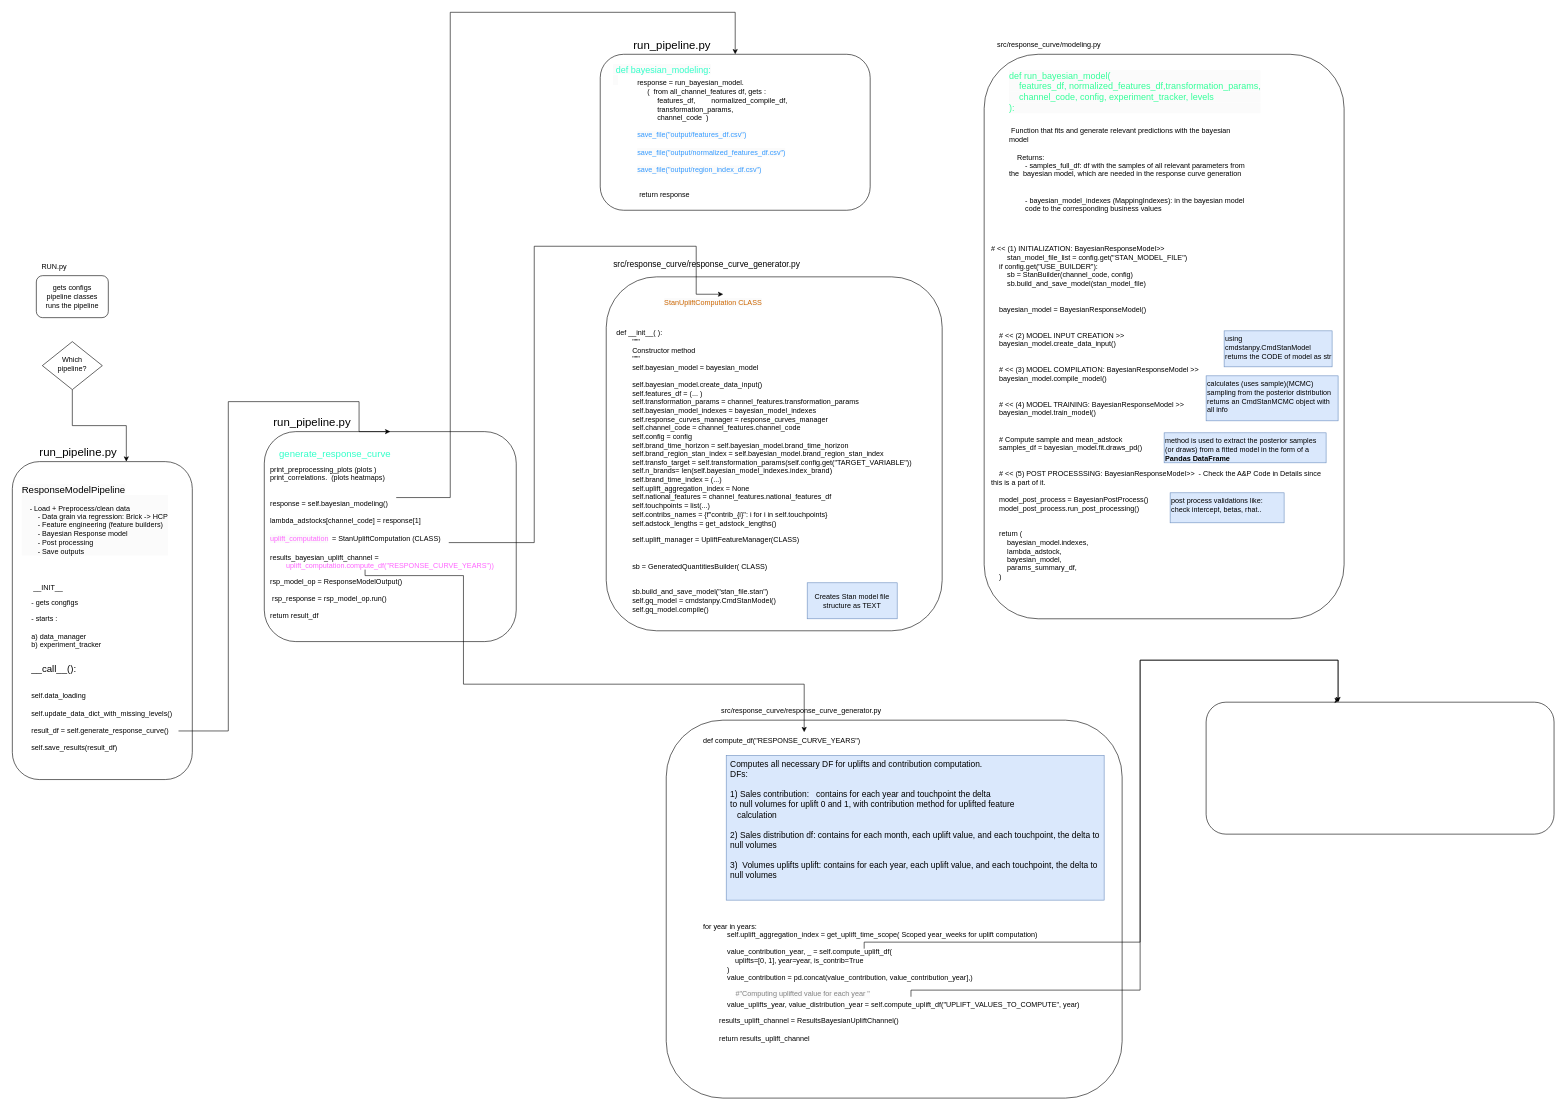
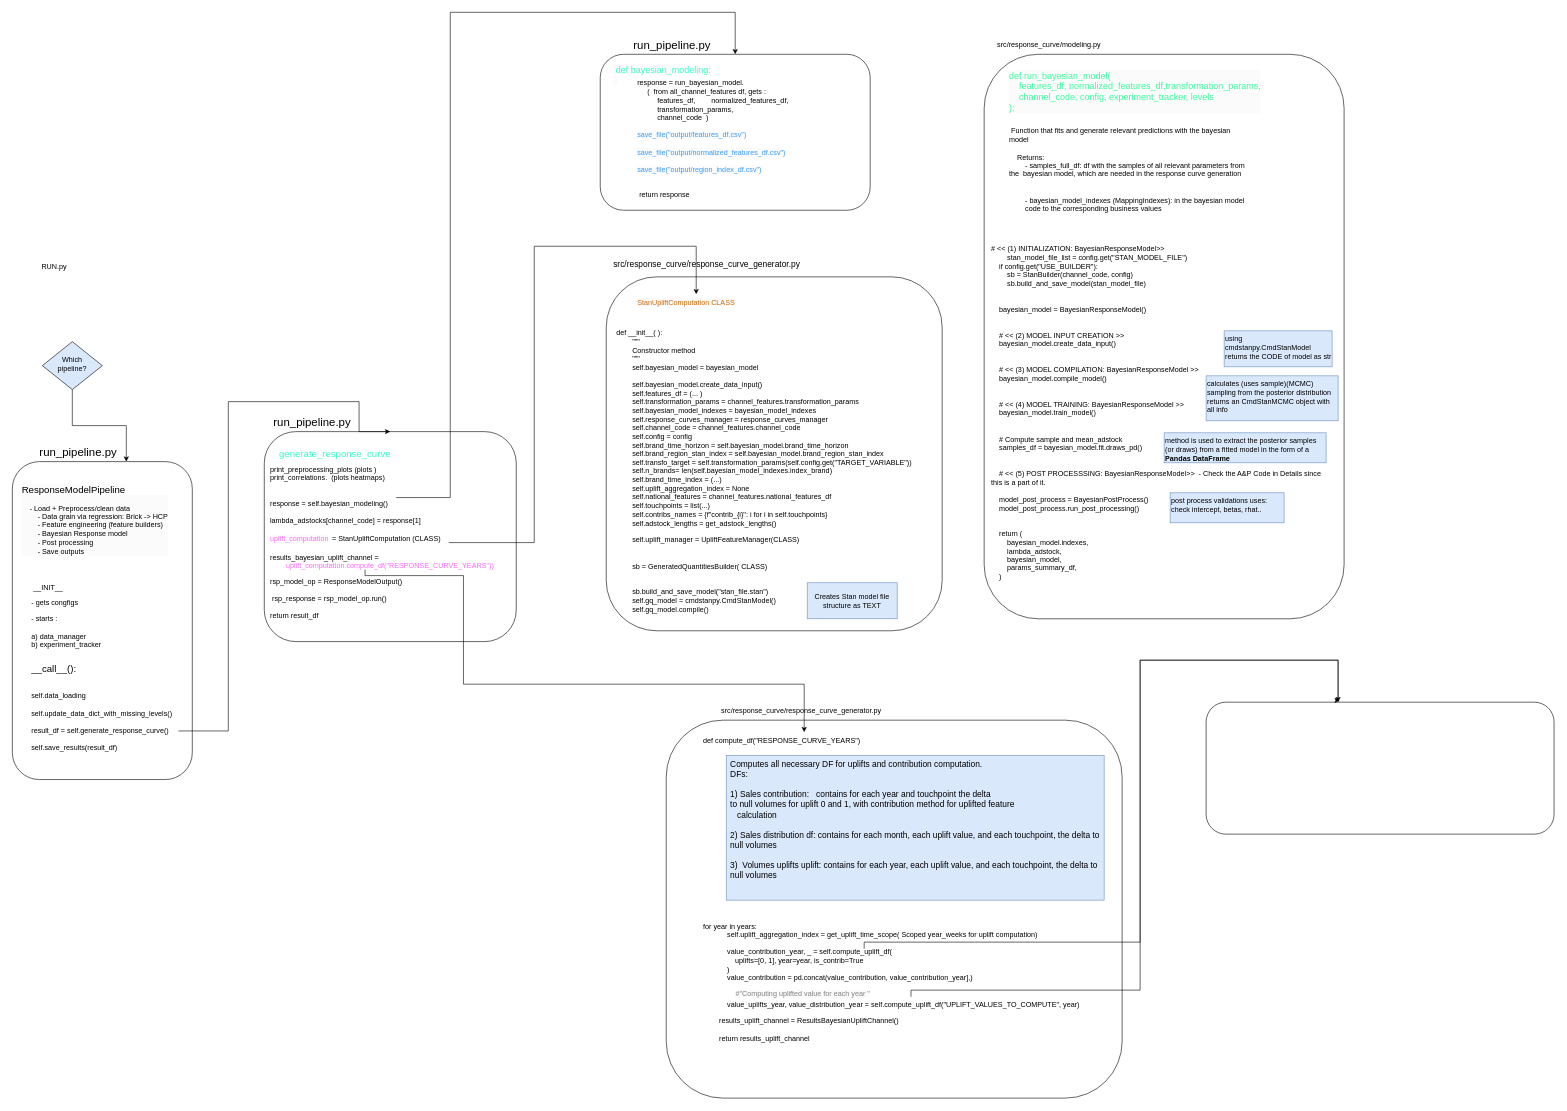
- <mxCell id="20" value="  &#10;response = run_bayesian_model. &#10;     (  from all_channel_features df, gets :&#10;          features_df,        normalized_compile_df,&#10;          transformation_params,&#10;          channel_code  )&#10;&#10;&#10;&#10;&#10;&#10;&#10;&#10;     &#10; return response" style="text;whiteSpace=wrap;" parent="1" vertex="1"><mxGeometry x="1060" y="110" width="380" height="240" as="geometry" /></mxCell>
+ <mxCell id="20" value="  &#10;response = run_bayesian_model. &#10;     (  from all_channel_features df, gets :&#10;          features_df,        normalized_features_df,&#10;          transformation_params,&#10;          channel_code  )&#10;&#10;&#10;&#10;&#10;&#10;&#10;&#10;     &#10; return response" style="text;whiteSpace=wrap;" parent="1" vertex="1"><mxGeometry x="1060" y="110" width="380" height="240" as="geometry" /></mxCell>
- <mxCell id="5" value="gets configs&lt;div&gt;pipeline classes&lt;/div&gt;&lt;div&gt;runs the pipeline&lt;/div&gt;" style="rounded=1;whiteSpace=wrap;html=1;fontSize=12;glass=0;strokeWidth=1;shadow=0;" parent="1" vertex="1"><mxGeometry x="60" y="459" width="120" height="70" as="geometry" /></mxCell>
- <mxCell id="35" value="&lt;span style=&quot;font-family: Helvetica; font-size: 12px; font-style: normal; font-variant-ligatures: normal; font-variant-caps: normal; font-weight: 400; letter-spacing: normal; orphans: 2; text-align: left; text-indent: 0px; text-transform: none; widows: 2; word-spacing: 0px; -webkit-text-stroke-width: 0px; white-space: normal; background-color: rgb(251, 251, 251); text-decoration-thickness: initial; text-decoration-style: initial; text-decoration-color: initial; float: none; display: inline !important;&quot;&gt;&lt;font color=&quot;#cc6600&quot;&gt;StanUpliftComputation CLASS&lt;/font&gt;&lt;/span&gt;" style="text;whiteSpace=wrap;html=1;" vertex="1" parent="1"><mxGeometry x="1105" y="490" width="200" height="40" as="geometry" /></mxCell>
+ <mxCell id="35" value="&lt;span style=&quot;font-family: Helvetica; font-size: 12px; font-style: normal; font-variant-ligatures: normal; font-variant-caps: normal; font-weight: 400; letter-spacing: normal; orphans: 2; text-align: left; text-indent: 0px; text-transform: none; widows: 2; word-spacing: 0px; -webkit-text-stroke-width: 0px; white-space: normal; background-color: rgb(251, 251, 251); text-decoration-thickness: initial; text-decoration-style: initial; text-decoration-color: initial; float: none; display: inline !important;&quot;&gt;&lt;font color=&quot;#cc6600&quot;&gt;StanUpliftComputation CLASS&lt;/font&gt;&lt;/span&gt;" style="text;whiteSpace=wrap;html=1;" vertex="1" parent="1"><mxGeometry x="1060" y="490" width="200" height="40" as="geometry" /></mxCell>
- <mxCell id="7" value="Which&lt;div&gt;&amp;nbsp;pipeline?&amp;nbsp;&lt;/div&gt;" style="rhombus;whiteSpace=wrap;html=1;shadow=0;fontFamily=Helvetica;fontSize=12;align=center;strokeWidth=1;spacing=6;spacingTop=-4;" parent="1" vertex="1"><mxGeometry x="70" y="569" width="100" height="80" as="geometry" /></mxCell>
+ <mxCell id="7" value="Which&lt;div&gt;&amp;nbsp;pipeline?&amp;nbsp;&lt;/div&gt;" style="rhombus;whiteSpace=wrap;html=1;shadow=0;fontFamily=Helvetica;fontSize=12;align=center;strokeWidth=1;spacing=6;spacingTop=-4;fillColor=#dae8fc;" parent="1" vertex="1"><mxGeometry x="70" y="569" width="100" height="80" as="geometry" /></mxCell>
- <mxCell id="32" value="post process validations like:&#10;check intercept, betas, rhat.." style="text;whiteSpace=wrap;fillColor=#dae8fc;strokeColor=#6c8ebf;" vertex="1" parent="1"><mxGeometry x="1950" y="821" width="190" height="50" as="geometry" /></mxCell>
+ <mxCell id="32" value="post process validations uses:&#10;check intercept, betas, rhat.." style="text;whiteSpace=wrap;fillColor=#dae8fc;strokeColor=#6c8ebf;" vertex="1" parent="1"><mxGeometry x="1950" y="821" width="190" height="50" as="geometry" /></mxCell>
